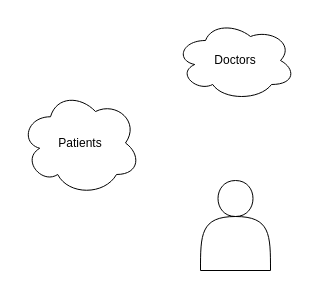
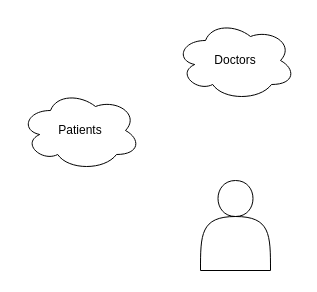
- <mxCell id="2" value="Patients" style="ellipse;shape=cloud;whiteSpace=wrap;html=1;" parent="1" vertex="1"><mxGeometry x="20" y="90" width="120" height="105" as="geometry" /></mxCell>
+ <mxCell id="2" value="Patients" style="ellipse;shape=cloud;whiteSpace=wrap;html=1;" parent="1" vertex="1"><mxGeometry x="20" y="90" width="120" height="80" as="geometry" /></mxCell>
